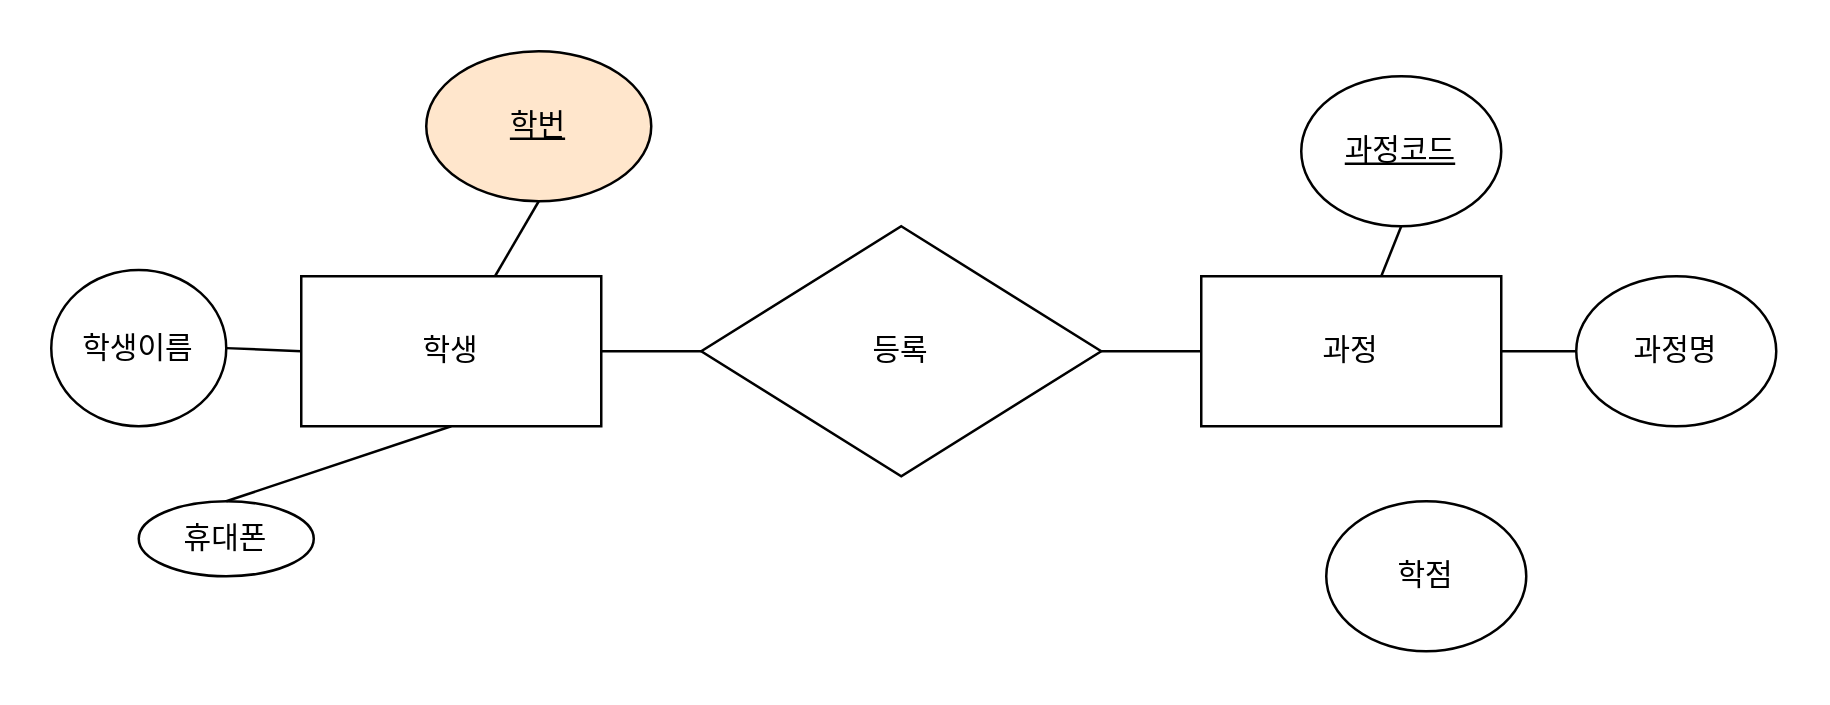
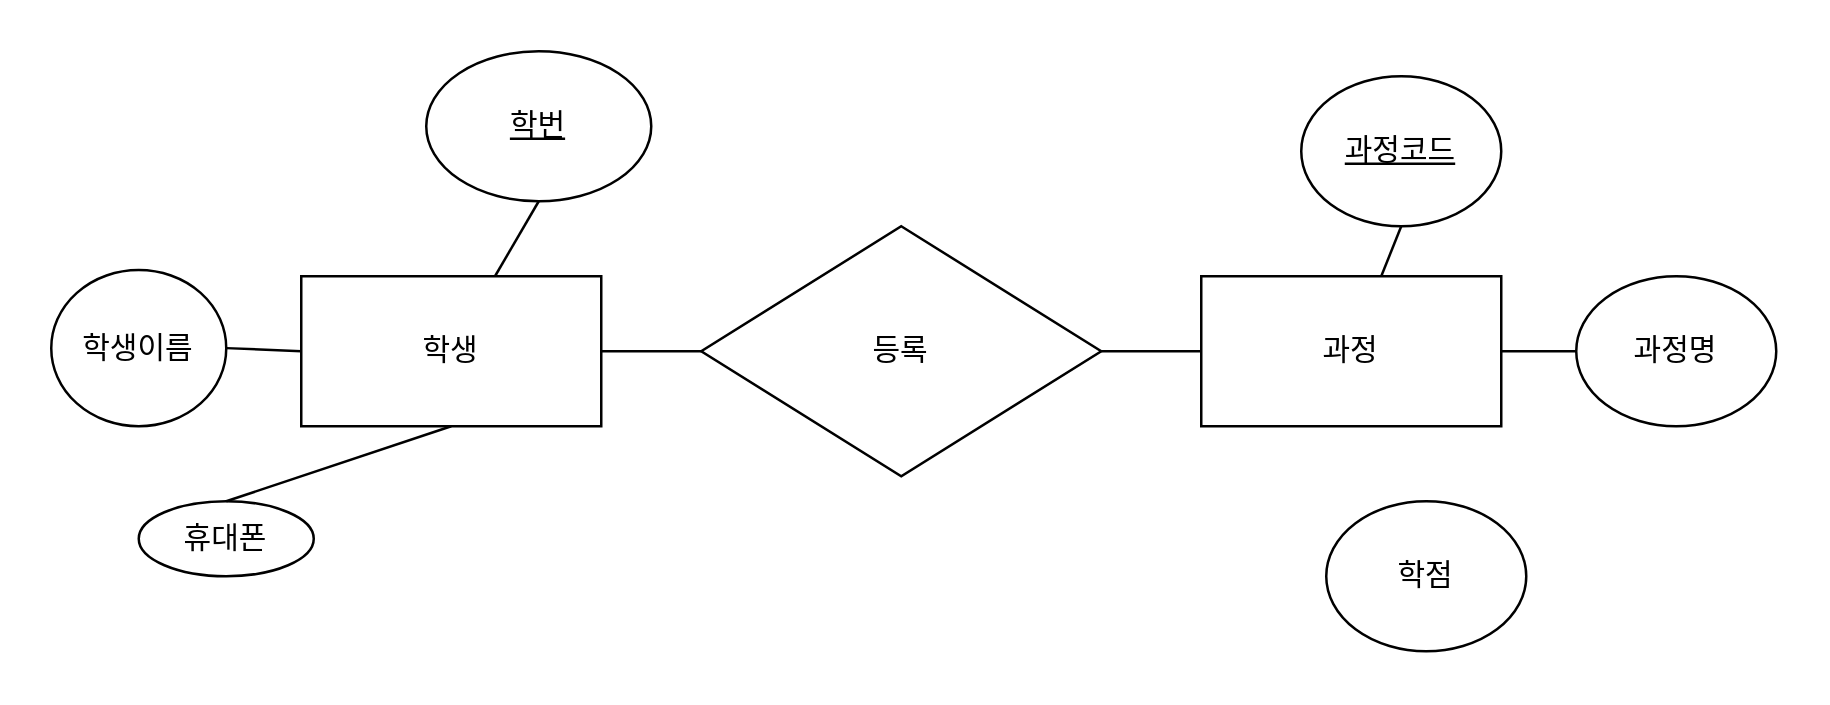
- <mxCell id="7" value="&lt;u&gt;학번&lt;/u&gt;" style="ellipse;whiteSpace=wrap;html=1;fillColor=#ffe6cc;" vertex="1" parent="1"><mxGeometry x="170" y="20" width="90" height="60" as="geometry" /></mxCell>
+ <mxCell id="7" value="&lt;u&gt;학번&lt;/u&gt;" style="ellipse;whiteSpace=wrap;html=1;" vertex="1" parent="1"><mxGeometry x="170" y="20" width="90" height="60" as="geometry" /></mxCell>
